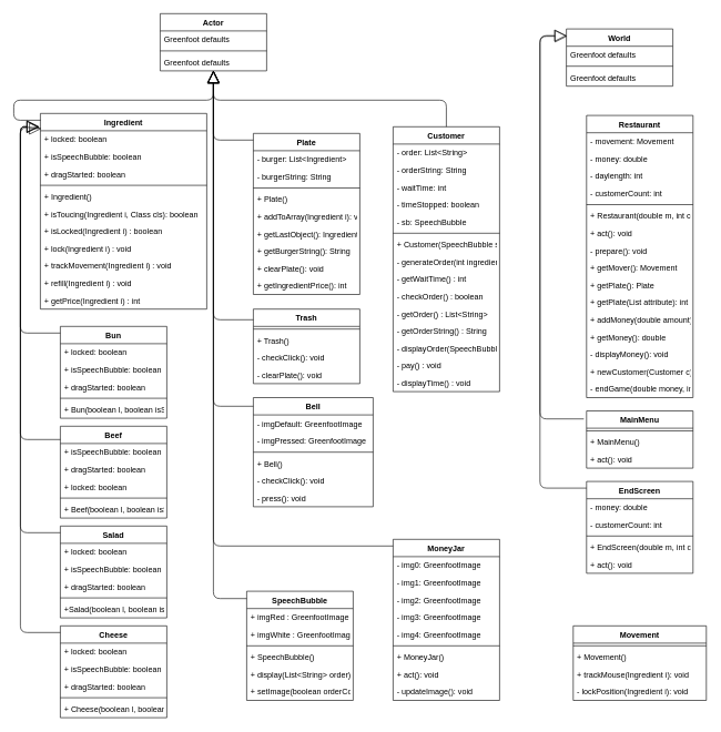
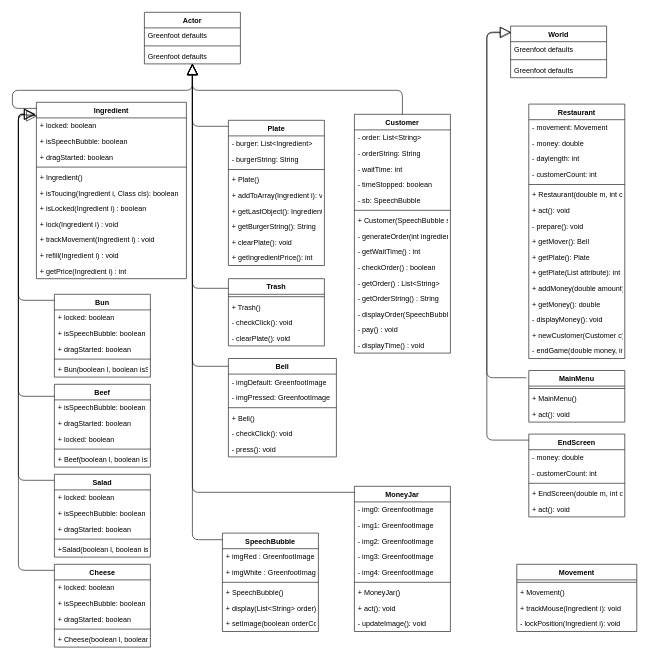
- <mxCell id="130" value="+ getMover(): Movement" style="text;strokeColor=none;fillColor=none;align=left;verticalAlign=top;spacingLeft=4;spacingRight=4;overflow=hidden;rotatable=0;points=[[0,0.5],[1,0.5]];portConstraint=eastwest;" parent="121" vertex="1"><mxGeometry y="216" width="160" height="26" as="geometry" /></mxCell>
+ <mxCell id="130" value="+ getMover(): Bell" style="text;strokeColor=none;fillColor=none;align=left;verticalAlign=top;spacingLeft=4;spacingRight=4;overflow=hidden;rotatable=0;points=[[0,0.5],[1,0.5]];portConstraint=eastwest;" parent="121" vertex="1"><mxGeometry y="216" width="160" height="26" as="geometry" /></mxCell>
